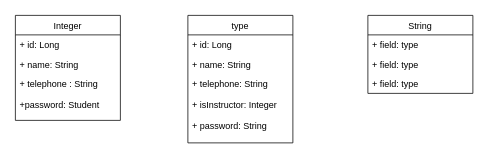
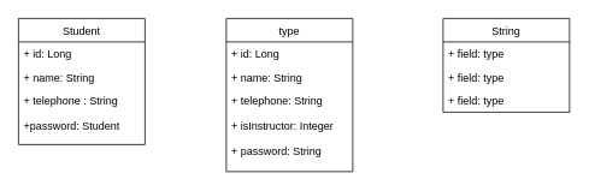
- <mxCell id="2" value="Integer" style="swimlane;fontStyle=0;childLayout=stackLayout;horizontal=1;startSize=26;fillColor=none;horizontalStack=0;resizeParent=1;resizeParentMax=0;resizeLast=0;collapsible=1;marginBottom=0;" vertex="1" parent="1"><mxGeometry x="20" y="20" width="140" height="140" as="geometry" /></mxCell>
+ <mxCell id="2" value="Student" style="swimlane;fontStyle=0;childLayout=stackLayout;horizontal=1;startSize=26;fillColor=none;horizontalStack=0;resizeParent=1;resizeParentMax=0;resizeLast=0;collapsible=1;marginBottom=0;" vertex="1" parent="1"><mxGeometry x="20" y="20" width="140" height="140" as="geometry" /></mxCell>
